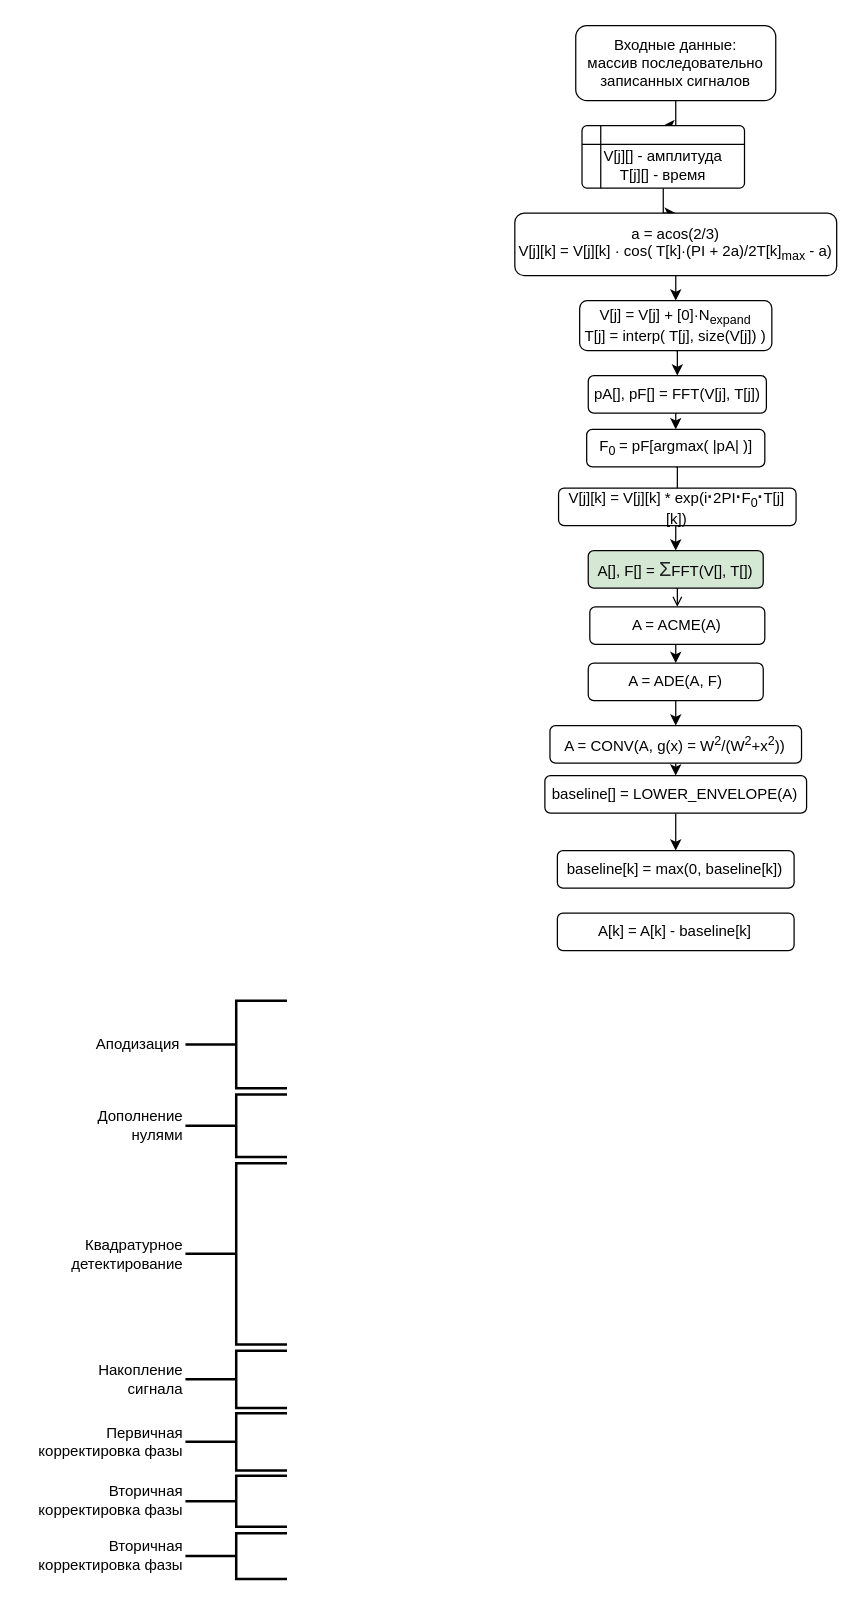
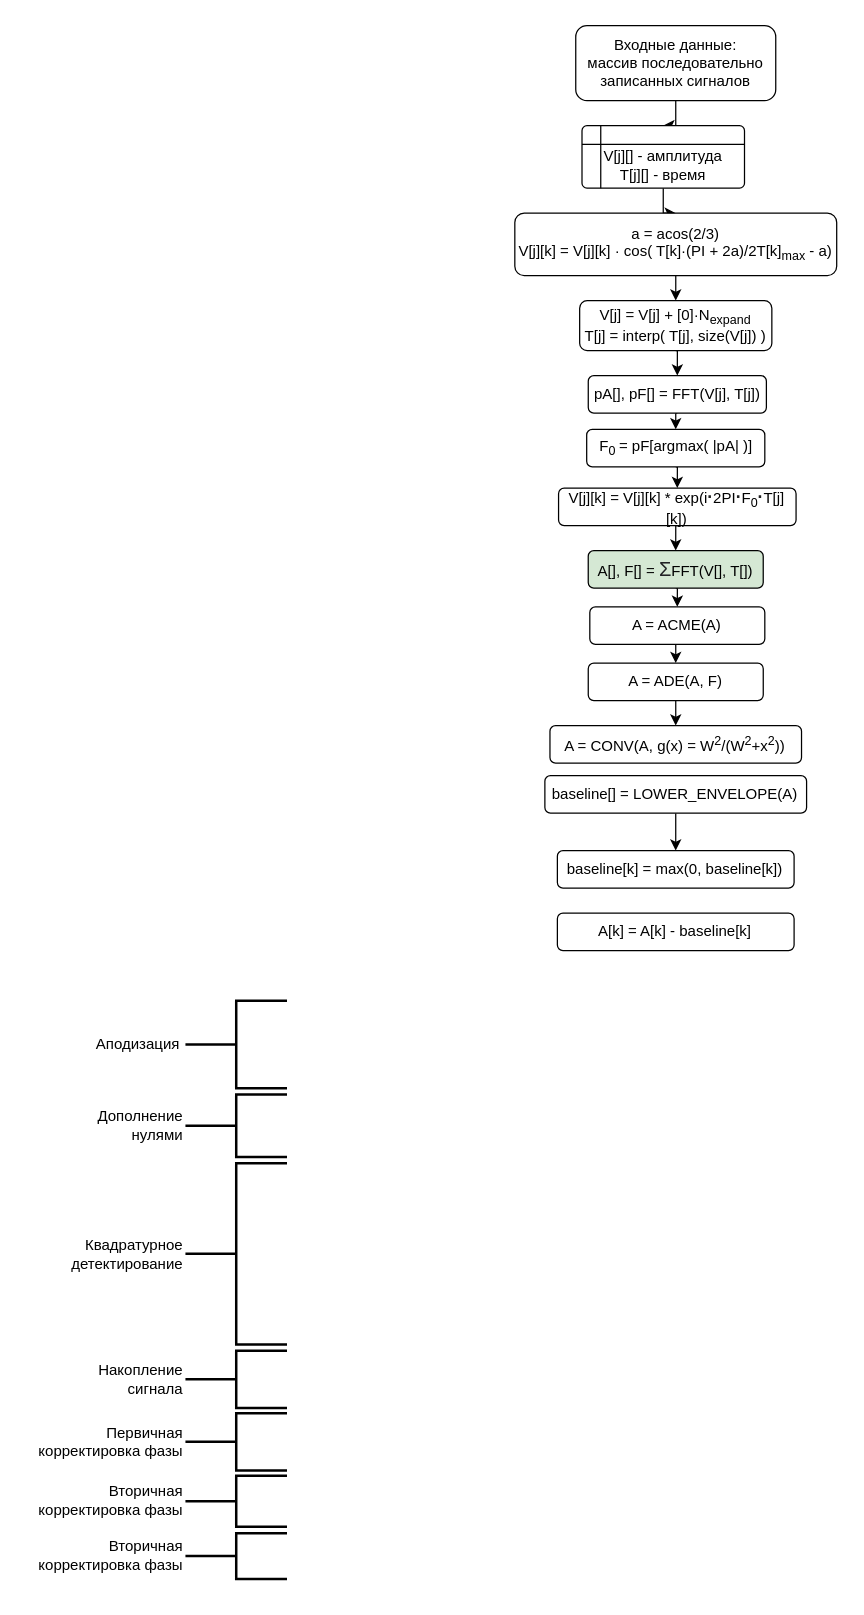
- <mxCell id="19" style="edgeStyle=orthogonalEdgeStyle;rounded=0;orthogonalLoop=1;jettySize=auto;html=1;exitX=0.5;exitY=1;exitDx=0;exitDy=0;entryX=0.5;entryY=0;entryDx=0;entryDy=0;endArrow=none;" edge="1" parent="1" source="20" target="9"><mxGeometry relative="1" as="geometry" /></mxCell>
+ <mxCell id="19" style="edgeStyle=orthogonalEdgeStyle;rounded=0;orthogonalLoop=1;jettySize=auto;html=1;exitX=0.5;exitY=1;exitDx=0;exitDy=0;entryX=0.5;entryY=0;entryDx=0;entryDy=0;" edge="1" parent="1" source="20" target="9"><mxGeometry relative="1" as="geometry" /></mxCell>
- <mxCell id="17" style="edgeStyle=orthogonalEdgeStyle;rounded=0;orthogonalLoop=1;jettySize=auto;html=1;exitX=0.5;exitY=1;exitDx=0;exitDy=0;entryX=0.5;entryY=0;entryDx=0;entryDy=0;endArrow=open;" edge="1" parent="1" source="18" target="31"><mxGeometry relative="1" as="geometry" /></mxCell>
+ <mxCell id="17" style="edgeStyle=orthogonalEdgeStyle;rounded=0;orthogonalLoop=1;jettySize=auto;html=1;exitX=0.5;exitY=1;exitDx=0;exitDy=0;entryX=0.5;entryY=0;entryDx=0;entryDy=0;" edge="1" parent="1" source="18" target="31"><mxGeometry relative="1" as="geometry" /></mxCell>
- <mxCell id="40" style="edgeStyle=orthogonalEdgeStyle;rounded=0;orthogonalLoop=1;jettySize=auto;html=1;exitX=0.5;exitY=1;exitDx=0;exitDy=0;entryX=0.5;entryY=0;entryDx=0;entryDy=0;" edge="1" parent="1" source="41" target="46"><mxGeometry relative="1" as="geometry" /></mxCell>
